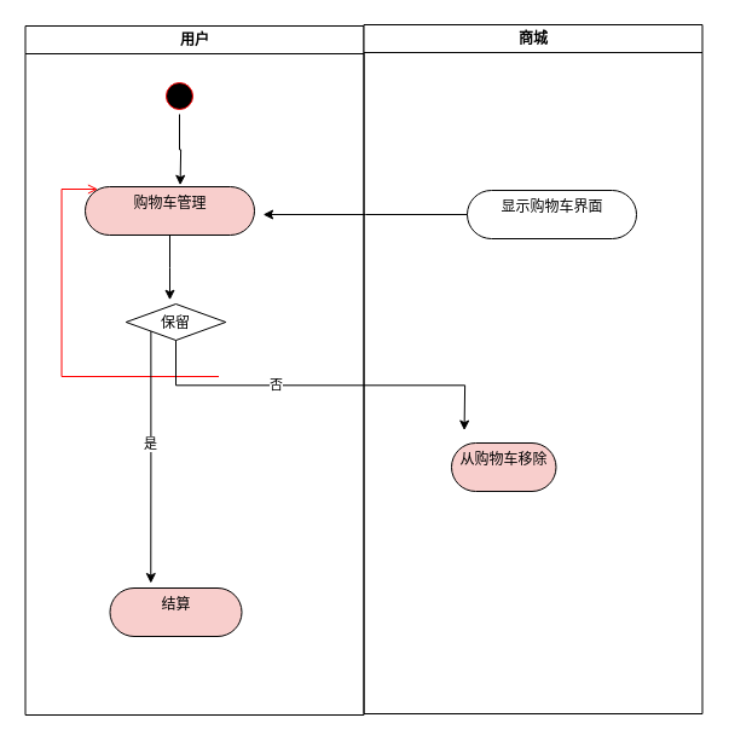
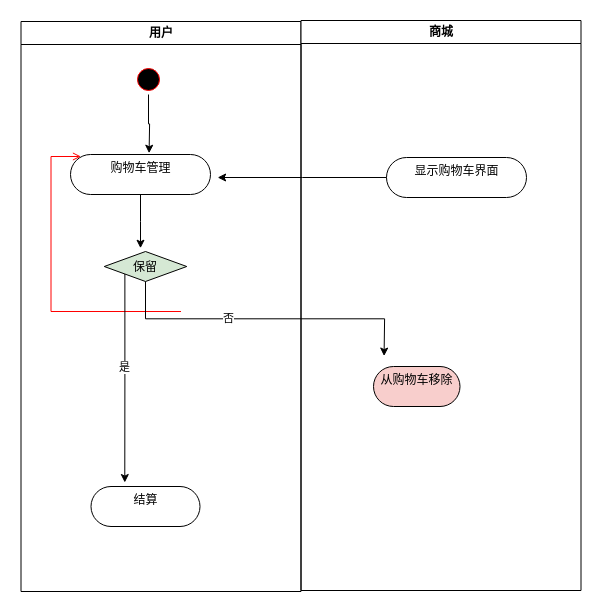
- <mxCell id="4" value="购物车管理" style="html=1;align=center;verticalAlign=top;rounded=1;absoluteArcSize=1;arcSize=140;dashed=0;fillColor=#f8cecc;" vertex="1" parent="2"><mxGeometry x="49.5" y="133" width="140" height="40" as="geometry" /></mxCell>
+ <mxCell id="4" value="购物车管理" style="html=1;align=center;verticalAlign=top;rounded=1;absoluteArcSize=1;arcSize=140;dashed=0;" vertex="1" parent="2"><mxGeometry x="49.5" y="133" width="140" height="40" as="geometry" /></mxCell>
- <mxCell id="7" value="保留" style="rhombus;" vertex="1" parent="2"><mxGeometry x="83.25" y="230" width="82.5" height="30" as="geometry" /></mxCell>
+ <mxCell id="7" value="保留" style="rhombus;fillColor=#d5e8d4;" vertex="1" parent="2"><mxGeometry x="83.25" y="230" width="82.5" height="30" as="geometry" /></mxCell>
- <mxCell id="6" value="结算" style="html=1;align=center;verticalAlign=top;rounded=1;absoluteArcSize=1;arcSize=140;dashed=0;fillColor=#f8cecc;" vertex="1" parent="2"><mxGeometry x="70" y="465" width="109" height="40" as="geometry" /></mxCell>
+ <mxCell id="6" value="结算" style="html=1;align=center;verticalAlign=top;rounded=1;absoluteArcSize=1;arcSize=140;dashed=0;" vertex="1" parent="2"><mxGeometry x="70" y="465" width="109" height="40" as="geometry" /></mxCell>
